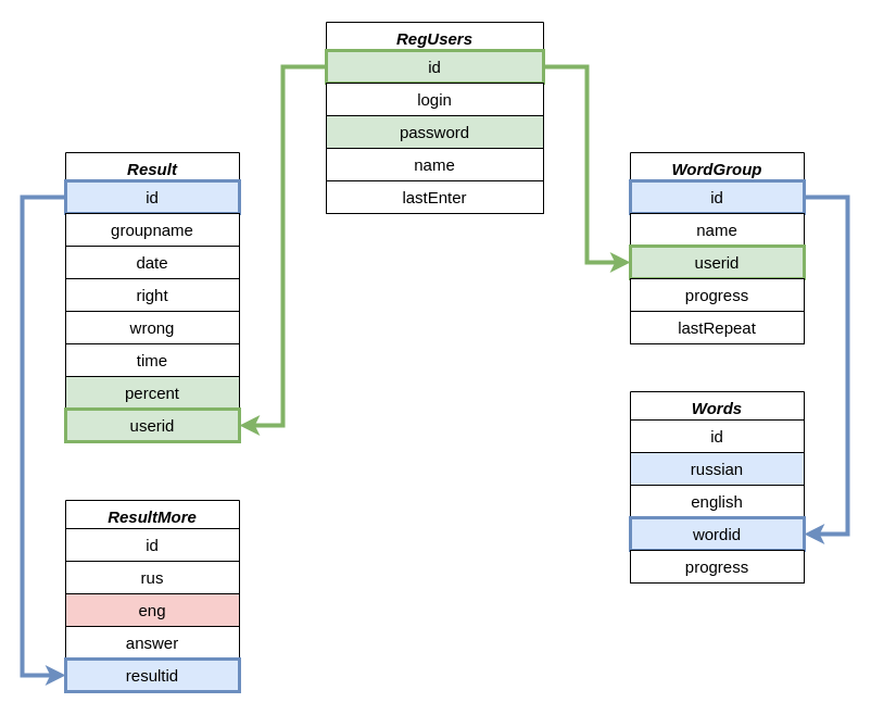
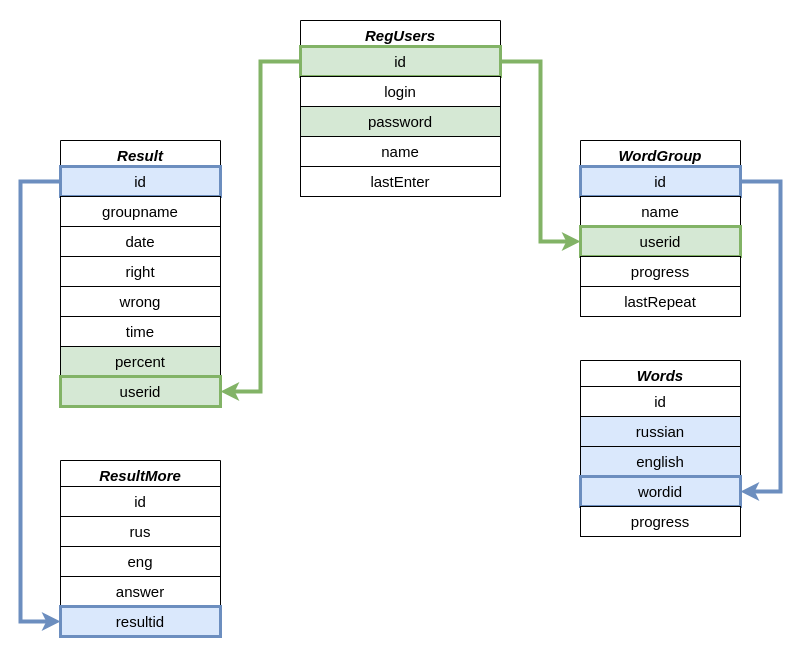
- <mxCell id="35" value="english" style="rounded=0;whiteSpace=wrap;html=1;strokeWidth=1;fontSize=15;" parent="32" vertex="1"><mxGeometry y="86" width="160" height="30" as="geometry" /></mxCell>
+ <mxCell id="35" value="english" style="rounded=0;whiteSpace=wrap;html=1;strokeWidth=1;fontSize=15;fillColor=#dae8fc;" parent="32" vertex="1"><mxGeometry y="86" width="160" height="30" as="geometry" /></mxCell>
- <mxCell id="29" value="eng" style="rounded=0;whiteSpace=wrap;html=1;strokeWidth=1;fontSize=15;fillColor=#f8cecc;" parent="26" vertex="1"><mxGeometry y="86" width="160" height="30" as="geometry" /></mxCell>
+ <mxCell id="29" value="eng" style="rounded=0;whiteSpace=wrap;html=1;strokeWidth=1;fontSize=15;" parent="26" vertex="1"><mxGeometry y="86" width="160" height="30" as="geometry" /></mxCell>
